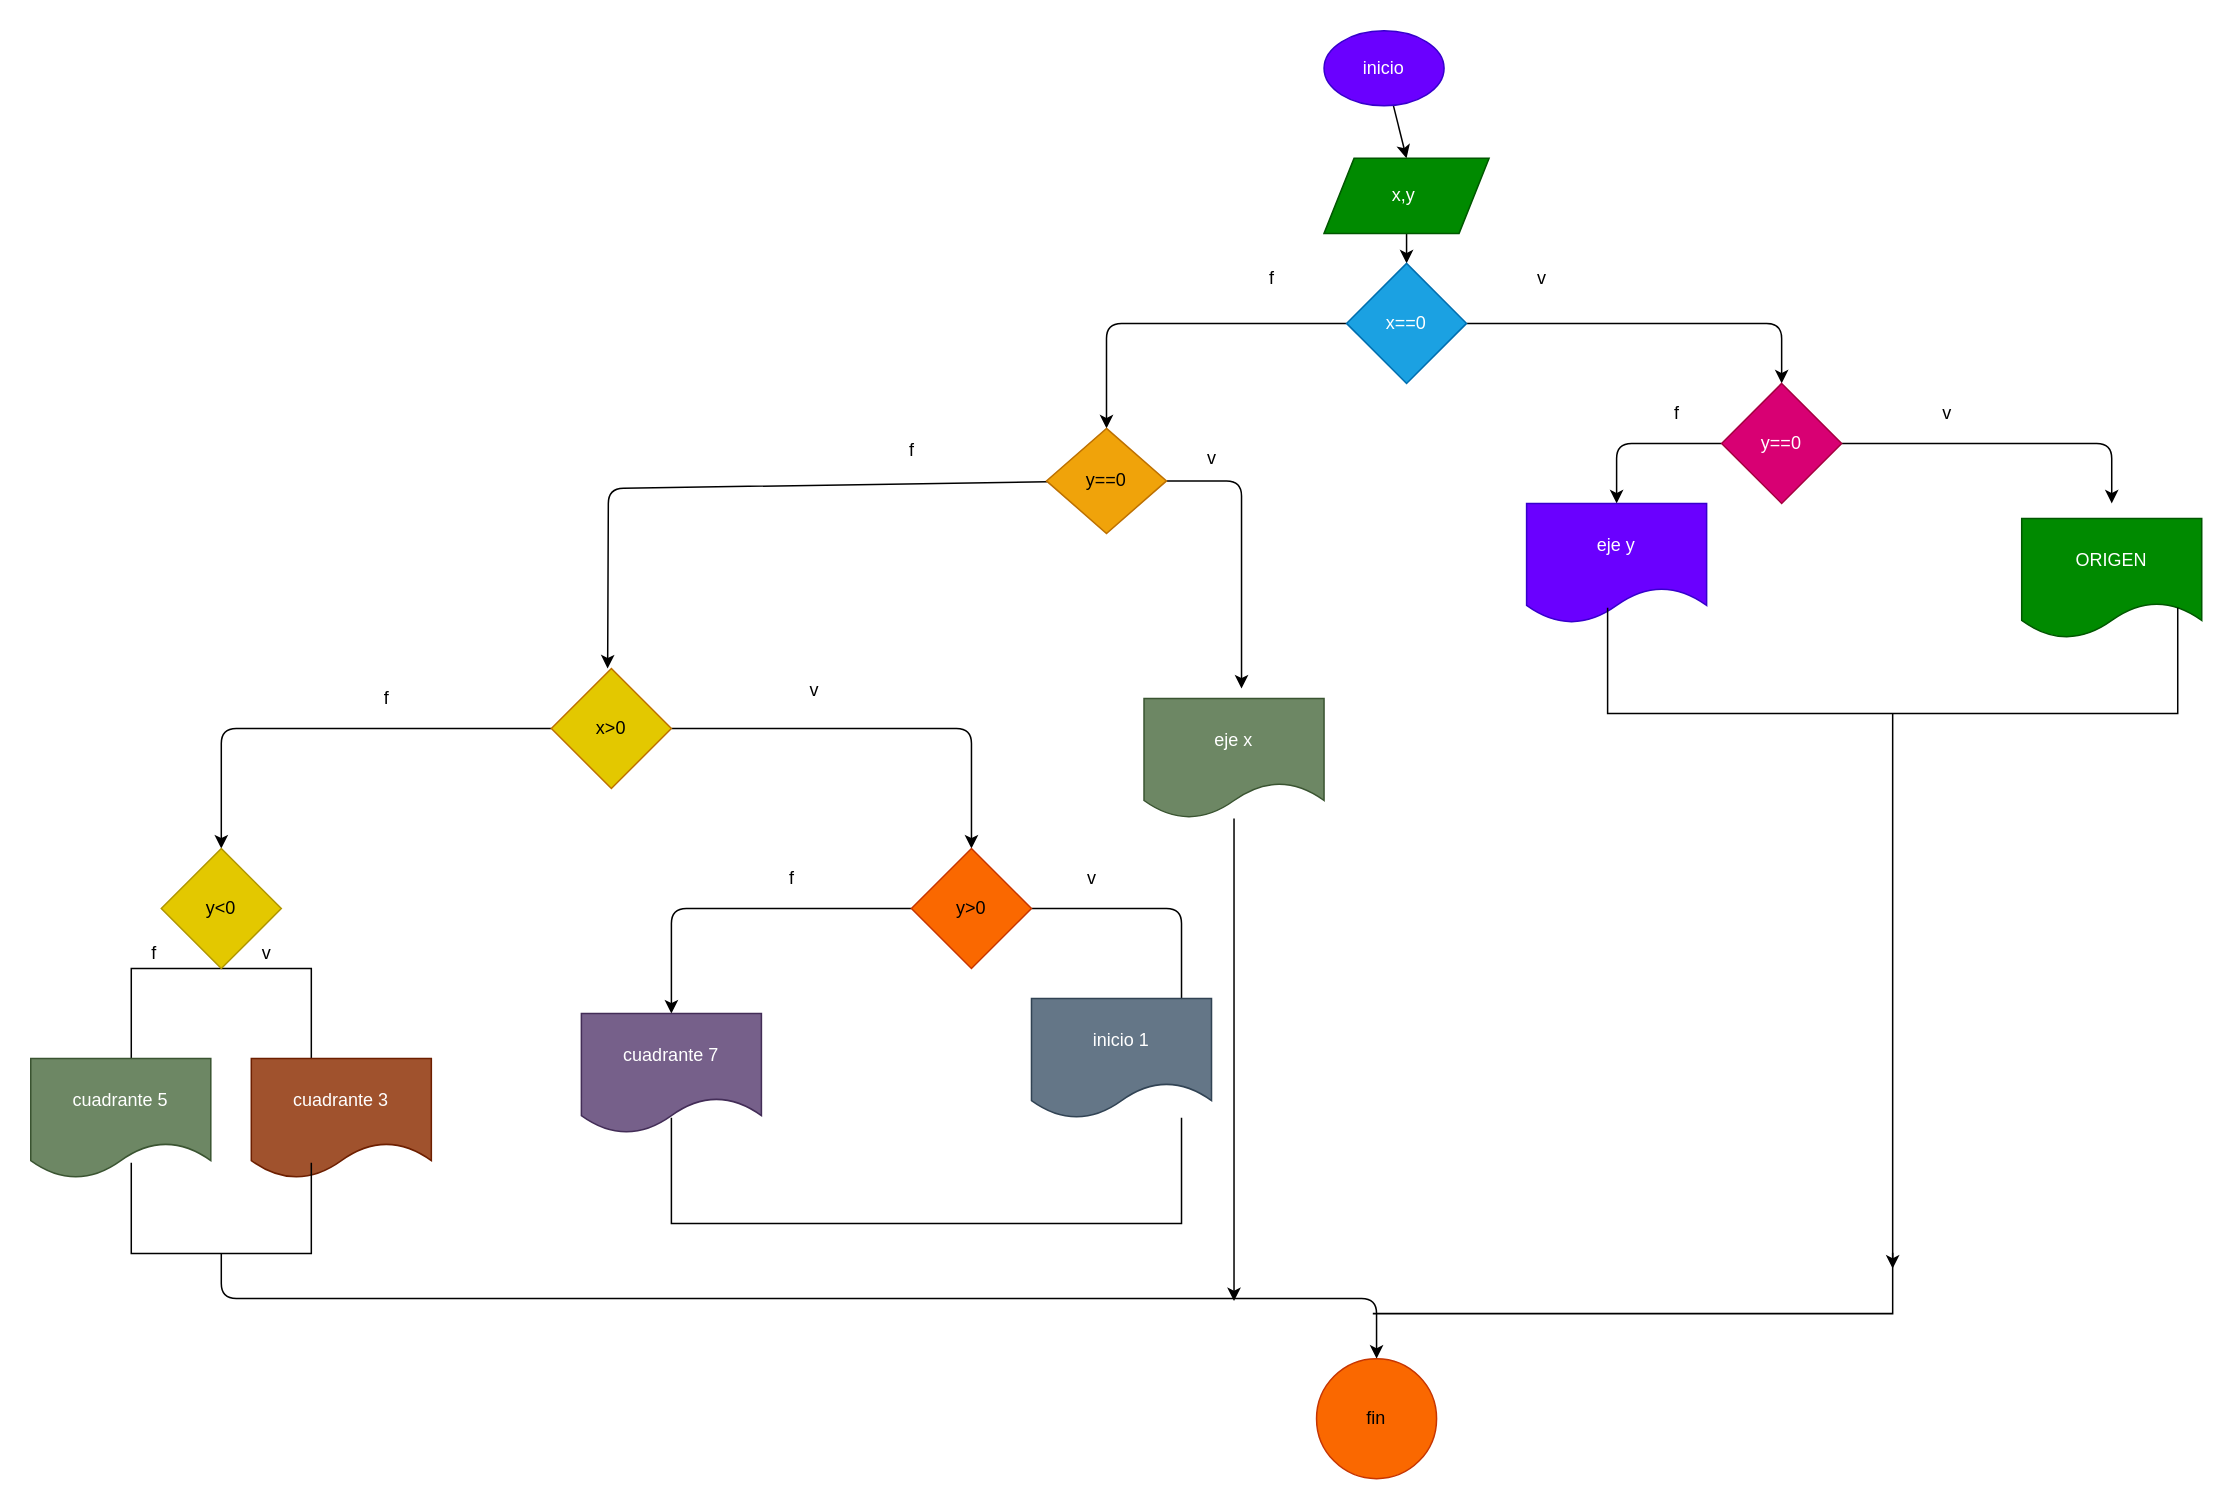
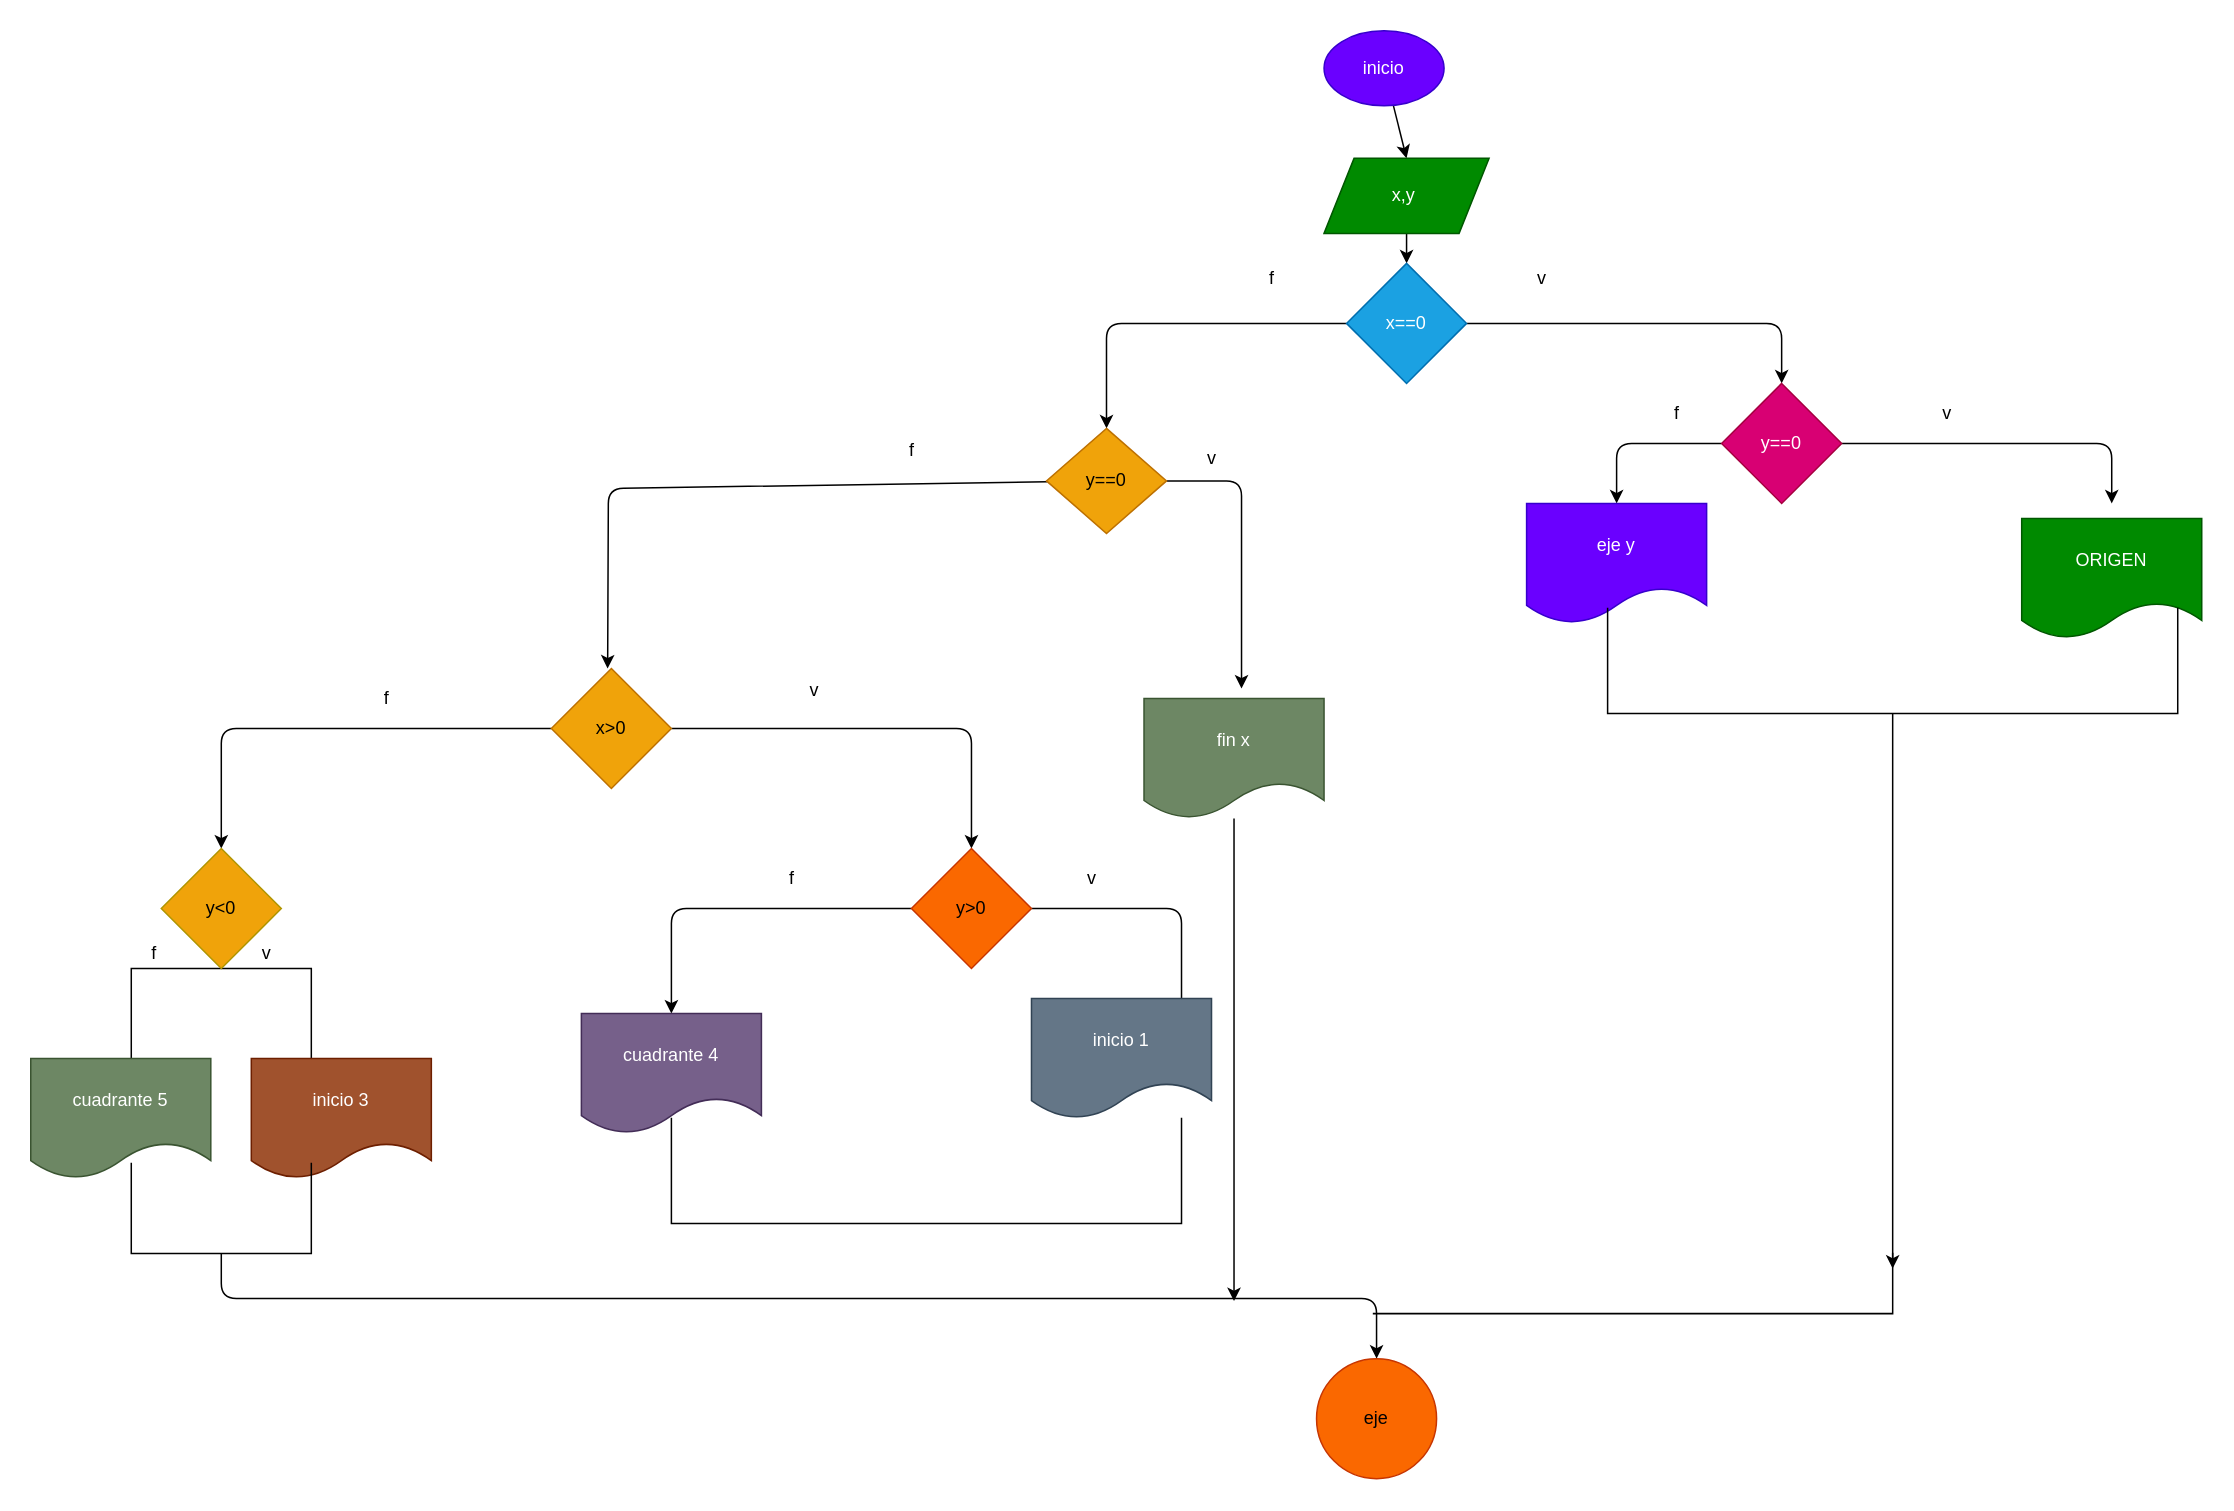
- <mxCell id="23" value="x&amp;gt;0" style="rhombus;whiteSpace=wrap;html=1;fillColor=#e3c800;fontColor=#000000;strokeColor=#BD7000;" parent="1" vertex="1"><mxGeometry x="367" y="445" width="80" height="80" as="geometry" /></mxCell>
+ <mxCell id="23" value="x&amp;gt;0" style="rhombus;whiteSpace=wrap;html=1;fillColor=#f0a30a;fontColor=#000000;strokeColor=#BD7000;" parent="1" vertex="1"><mxGeometry x="367" y="445" width="80" height="80" as="geometry" /></mxCell>
- <mxCell id="20" value="eje x" style="shape=document;whiteSpace=wrap;html=1;boundedLbl=1;fillColor=#6d8764;fontColor=#ffffff;strokeColor=#3A5431;" parent="1" vertex="1"><mxGeometry x="762" y="465" width="120" height="80" as="geometry" /></mxCell>
+ <mxCell id="20" value="fin x" style="shape=document;whiteSpace=wrap;html=1;boundedLbl=1;fillColor=#6d8764;fontColor=#ffffff;strokeColor=#3A5431;" parent="1" vertex="1"><mxGeometry x="762" y="465" width="120" height="80" as="geometry" /></mxCell>
- <mxCell id="25" value="y&amp;lt;0" style="rhombus;whiteSpace=wrap;html=1;fillColor=#e3c800;fontColor=#000000;strokeColor=#B09500;" parent="1" vertex="1"><mxGeometry x="107" y="565" width="80" height="80" as="geometry" /></mxCell>
+ <mxCell id="25" value="y&amp;lt;0" style="rhombus;whiteSpace=wrap;html=1;fillColor=#f0a30a;fontColor=#000000;strokeColor=#B09500;" parent="1" vertex="1"><mxGeometry x="107" y="565" width="80" height="80" as="geometry" /></mxCell>
- <mxCell id="33" value="cuadrante 7" style="shape=document;whiteSpace=wrap;html=1;boundedLbl=1;fillColor=#76608a;fontColor=#ffffff;strokeColor=#432D57;" parent="1" vertex="1"><mxGeometry x="387" y="675" width="120" height="80" as="geometry" /></mxCell>
+ <mxCell id="33" value="cuadrante 4" style="shape=document;whiteSpace=wrap;html=1;boundedLbl=1;fillColor=#76608a;fontColor=#ffffff;strokeColor=#432D57;" parent="1" vertex="1"><mxGeometry x="387" y="675" width="120" height="80" as="geometry" /></mxCell>
- <mxCell id="26" value="cuadrante 3" style="shape=document;whiteSpace=wrap;html=1;boundedLbl=1;fillColor=#a0522d;fontColor=#ffffff;strokeColor=#6D1F00;" parent="1" vertex="1"><mxGeometry x="167" y="705" width="120" height="80" as="geometry" /></mxCell>
+ <mxCell id="26" value="inicio 3" style="shape=document;whiteSpace=wrap;html=1;boundedLbl=1;fillColor=#a0522d;fontColor=#ffffff;strokeColor=#6D1F00;" parent="1" vertex="1"><mxGeometry x="167" y="705" width="120" height="80" as="geometry" /></mxCell>
- <mxCell id="36" value="fin" style="ellipse;whiteSpace=wrap;html=1;fillColor=#fa6800;fontColor=#000000;strokeColor=#C73500;" parent="1" vertex="1"><mxGeometry x="877" y="905" width="80" height="80" as="geometry" /></mxCell>
+ <mxCell id="36" value="eje" style="ellipse;whiteSpace=wrap;html=1;fillColor=#fa6800;fontColor=#000000;strokeColor=#C73500;" parent="1" vertex="1"><mxGeometry x="877" y="905" width="80" height="80" as="geometry" /></mxCell>
